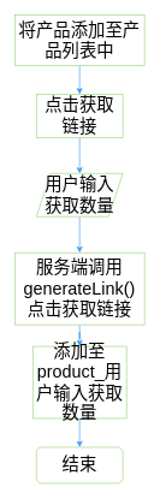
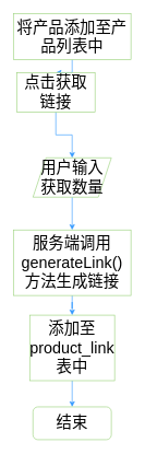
- <mxCell id="5" value="点击获取链接" style="rounded=0;whiteSpace=wrap;html=1;fontSize=24;fontColor=#000000;strokeColor=#97D077;" vertex="1" parent="1"><mxGeometry x="50" y="130" width="120" height="60" as="geometry" /></mxCell>
+ <mxCell id="5" value="点击获取链接" style="rounded=0;whiteSpace=wrap;html=1;fontSize=24;fontColor=#000000;strokeColor=#97D077;" vertex="1" parent="1"><mxGeometry x="25" y="110" width="120" height="60" as="geometry" /></mxCell>
- <mxCell id="9" value="服务端调用generateLink()点击获取链接" style="rounded=0;whiteSpace=wrap;html=1;fontSize=24;fontColor=#000000;strokeColor=#97D077;" vertex="1" parent="1"><mxGeometry x="20" y="350" width="180" height="100" as="geometry" /></mxCell>
+ <mxCell id="9" value="服务端调用generateLink()方法生成链接" style="rounded=0;whiteSpace=wrap;html=1;fontSize=24;fontColor=#000000;strokeColor=#97D077;" vertex="1" parent="1"><mxGeometry x="20" y="350" width="180" height="100" as="geometry" /></mxCell>
- <mxCell id="11" value="添加至product_用户输入获取数量" style="rounded=0;whiteSpace=wrap;html=1;fontSize=24;fontColor=#000000;strokeColor=#97D077;" vertex="1" parent="1"><mxGeometry x="45" y="480" width="130" height="100" as="geometry" /></mxCell>
+ <mxCell id="11" value="添加至product_link表中" style="rounded=0;whiteSpace=wrap;html=1;fontSize=24;fontColor=#000000;strokeColor=#97D077;" vertex="1" parent="1"><mxGeometry x="45" y="480" width="130" height="100" as="geometry" /></mxCell>
